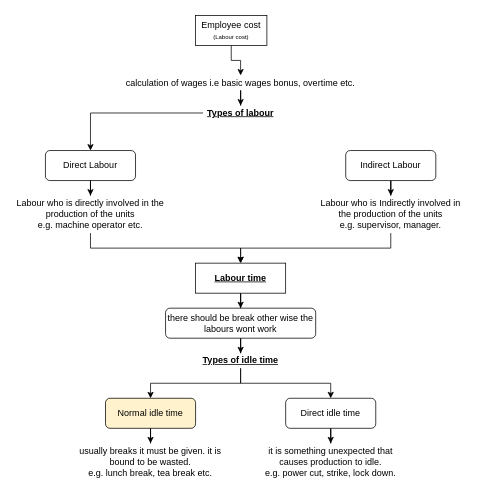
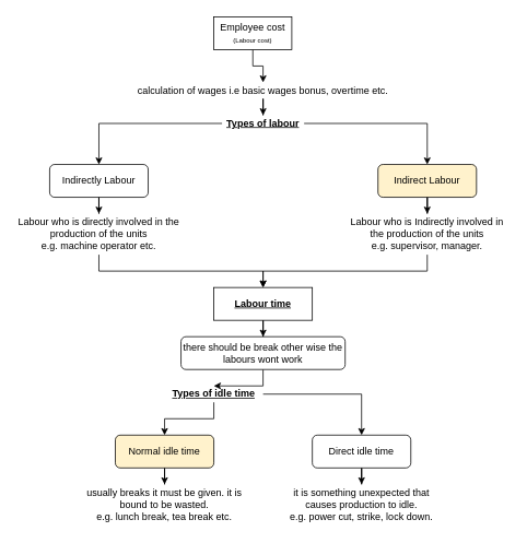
+ <mxCell id="7" style="edgeStyle=orthogonalEdgeStyle;rounded=0;orthogonalLoop=1;jettySize=auto;html=1;" edge="1" parent="1" source="8" target="12"><mxGeometry relative="1" as="geometry" /></mxCell>
- <mxCell id="10" value="Direct Labour" style="rounded=1;whiteSpace=wrap;html=1;" vertex="1" parent="1"><mxGeometry x="60" y="200" width="120" height="40" as="geometry" /></mxCell>
+ <mxCell id="10" value="Indirectly Labour" style="rounded=1;whiteSpace=wrap;html=1;" vertex="1" parent="1"><mxGeometry x="60" y="200" width="120" height="40" as="geometry" /></mxCell>
- <mxCell id="12" value="Indirect Labour" style="rounded=1;whiteSpace=wrap;html=1;" vertex="1" parent="1"><mxGeometry x="460" y="200" width="120" height="40" as="geometry" /></mxCell>
+ <mxCell id="12" value="Indirect Labour" style="rounded=1;whiteSpace=wrap;html=1;fillColor=#fff2cc;" vertex="1" parent="1"><mxGeometry x="460" y="200" width="120" height="40" as="geometry" /></mxCell>
- <mxCell id="23" value="&lt;u&gt;&lt;b&gt;Types of idle time&lt;br&gt;&lt;/b&gt;&lt;/u&gt;" style="text;html=1;strokeColor=none;fillColor=none;align=center;verticalAlign=middle;whiteSpace=wrap;rounded=0;" vertex="1" parent="1"><mxGeometry x="260" y="470" width="120" height="20" as="geometry" /></mxCell>
+ <mxCell id="23" value="&lt;u&gt;&lt;b&gt;Types of idle time&lt;br&gt;&lt;/b&gt;&lt;/u&gt;" style="text;html=1;strokeColor=none;fillColor=none;align=center;verticalAlign=middle;whiteSpace=wrap;rounded=0;" vertex="1" parent="1"><mxGeometry x="200" y="470" width="120" height="20" as="geometry" /></mxCell>
